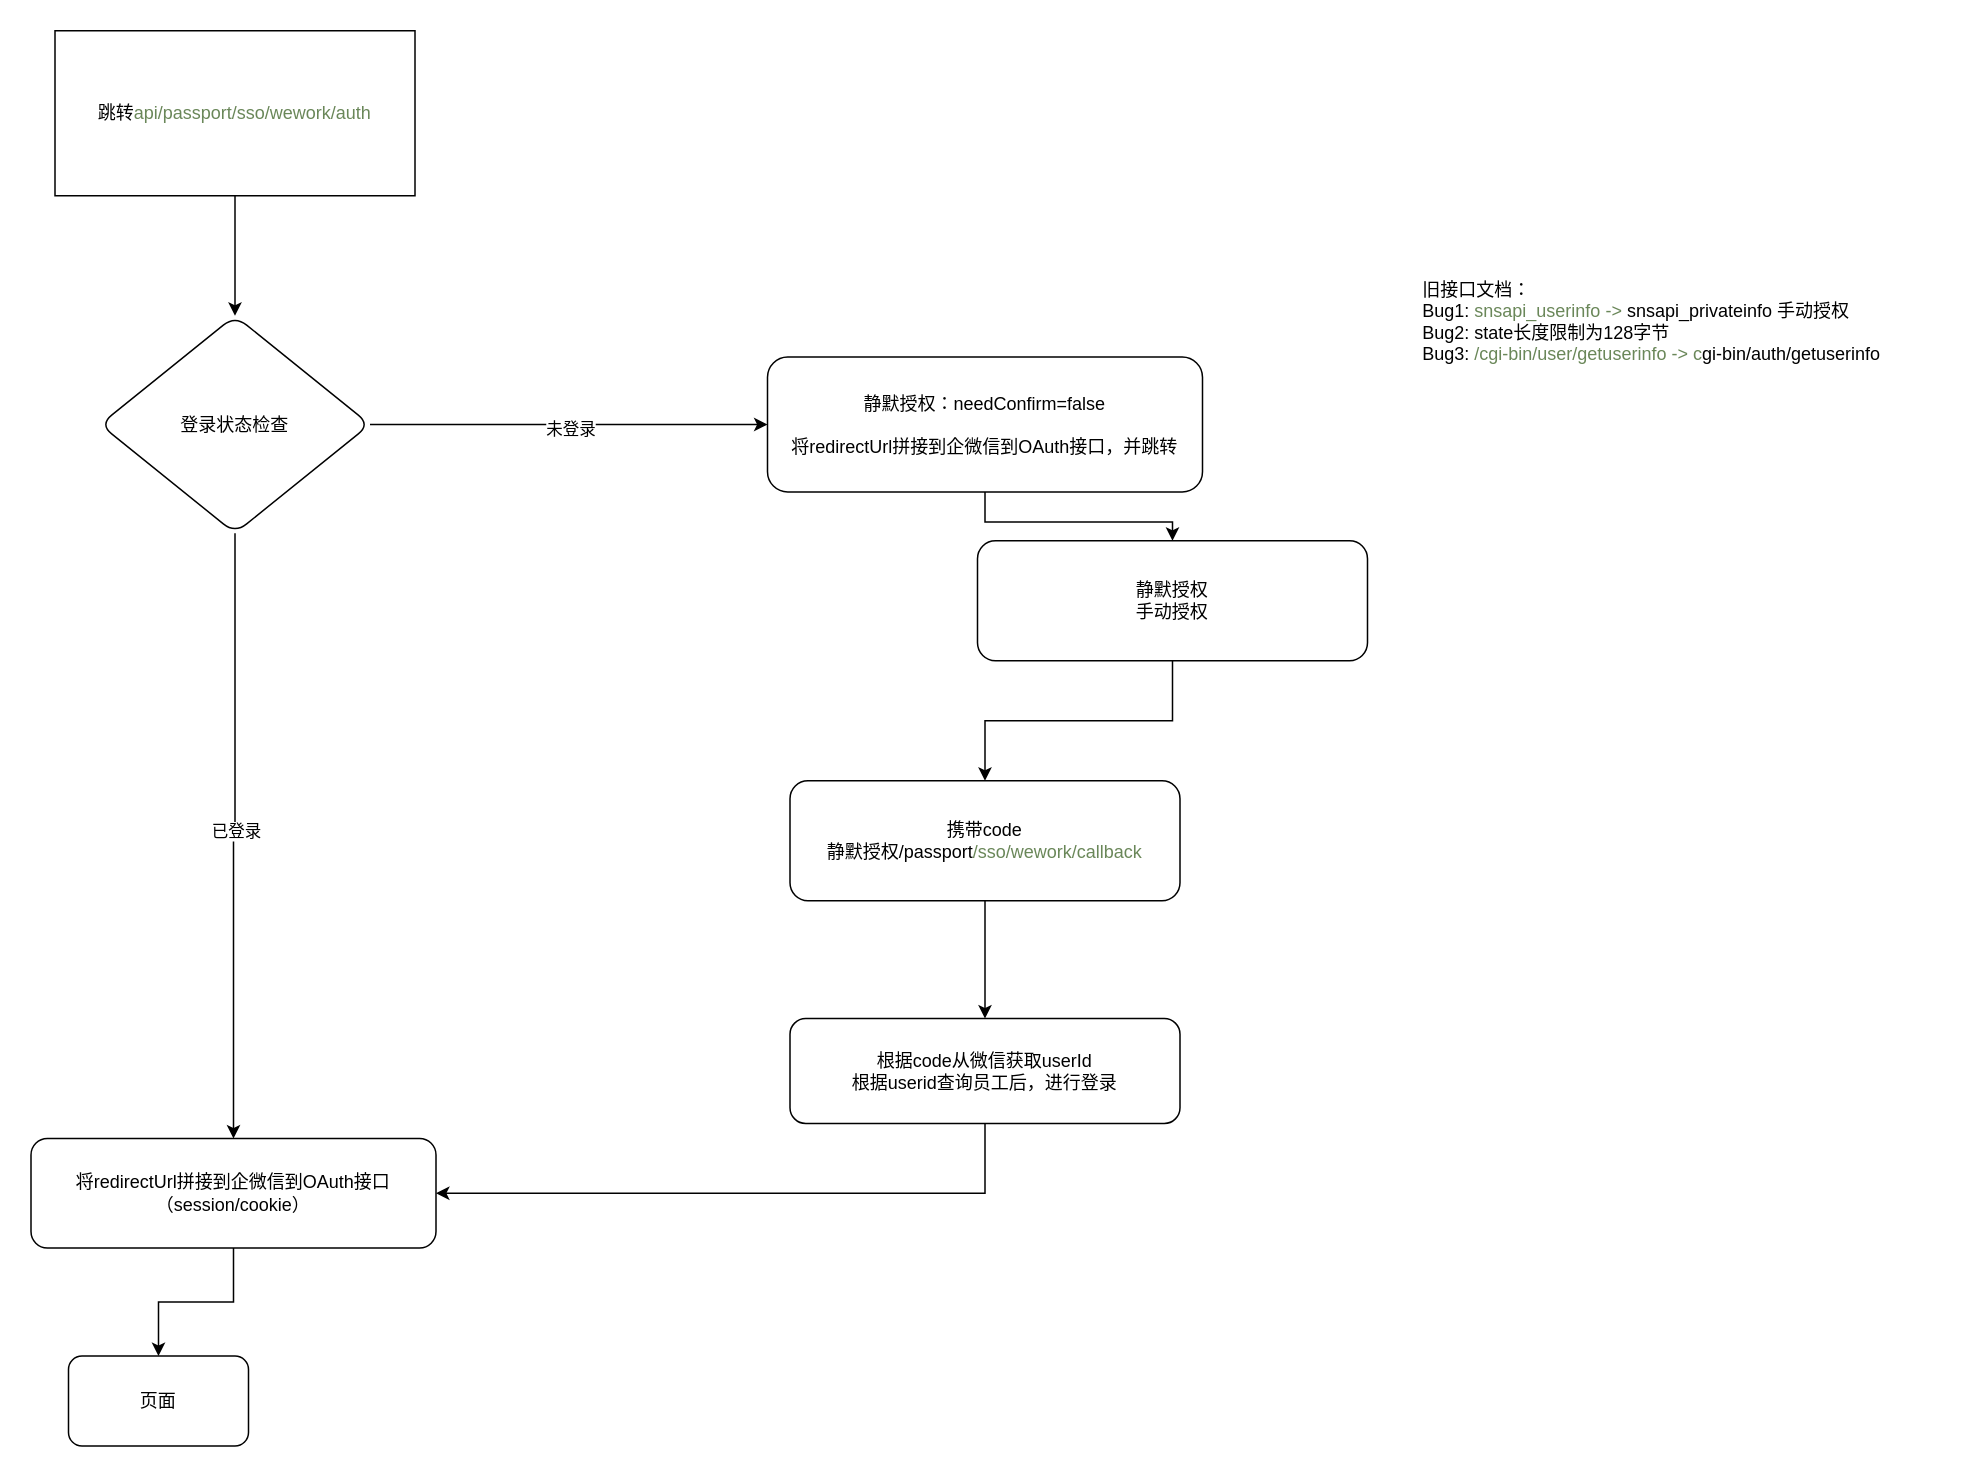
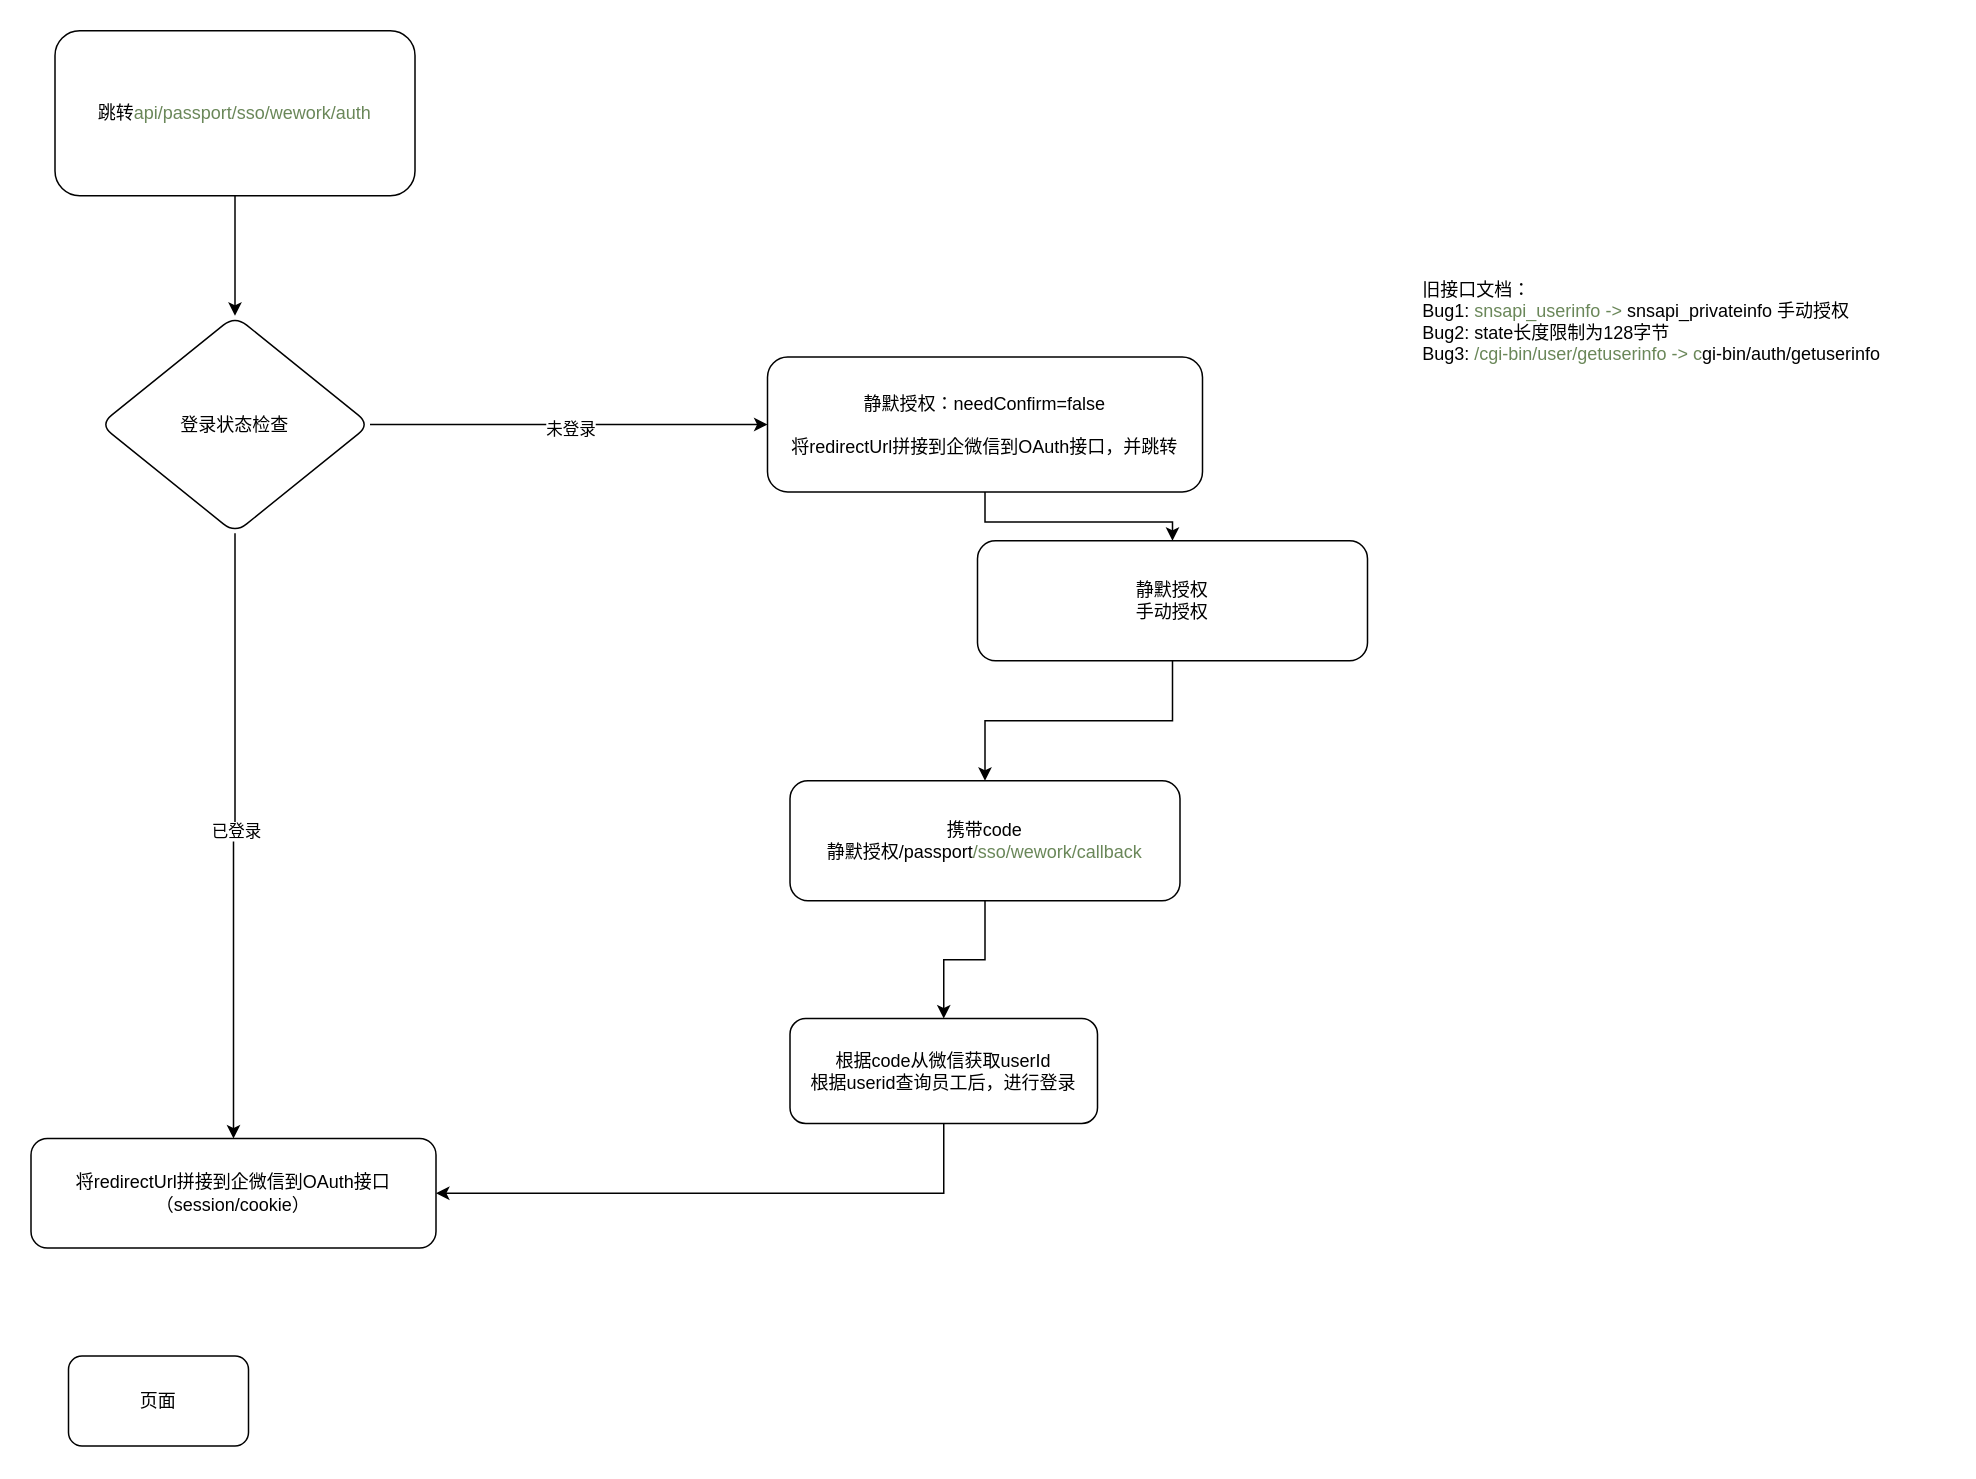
- <mxCell id="3" value="跳转&lt;span style=&quot;color:#6a8759;&quot;&gt;api/passport/sso/wework/auth&lt;/span&gt;" style="whiteSpace=wrap;html=1;fontSize=12;glass=0;strokeWidth=1;shadow=0;rounded=0;" parent="1" vertex="1"><mxGeometry x="36" y="20" width="240" height="110" as="geometry" /></mxCell>
+ <mxCell id="3" value="跳转&lt;span style=&quot;color:#6a8759;&quot;&gt;api/passport/sso/wework/auth&lt;/span&gt;" style="rounded=1;whiteSpace=wrap;html=1;fontSize=12;glass=0;strokeWidth=1;shadow=0;" parent="1" vertex="1"><mxGeometry x="36" y="20" width="240" height="110" as="geometry" /></mxCell>
- <mxCell id="19" value="&lt;div&gt;根据code从微信获取userId&lt;/div&gt;&lt;div&gt;根据userid查询员工后，进行登录&lt;/div&gt;" style="whiteSpace=wrap;html=1;rounded=1;glass=0;strokeWidth=1;shadow=0;" vertex="1" parent="1"><mxGeometry x="526" y="678.5" width="260" height="70" as="geometry" /></mxCell>
+ <mxCell id="19" value="&lt;div&gt;根据code从微信获取userId&lt;/div&gt;&lt;div&gt;根据userid查询员工后，进行登录&lt;/div&gt;" style="whiteSpace=wrap;html=1;rounded=1;glass=0;strokeWidth=1;shadow=0;" vertex="1" parent="1"><mxGeometry x="526" y="678.5" width="205" height="70" as="geometry" /></mxCell>
- <mxCell id="9" style="edgeStyle=orthogonalEdgeStyle;rounded=0;orthogonalLoop=1;jettySize=auto;html=1;exitX=0.5;exitY=1;exitDx=0;exitDy=0;" edge="1" parent="1" source="10" target="20"><mxGeometry relative="1" as="geometry" /></mxCell>
